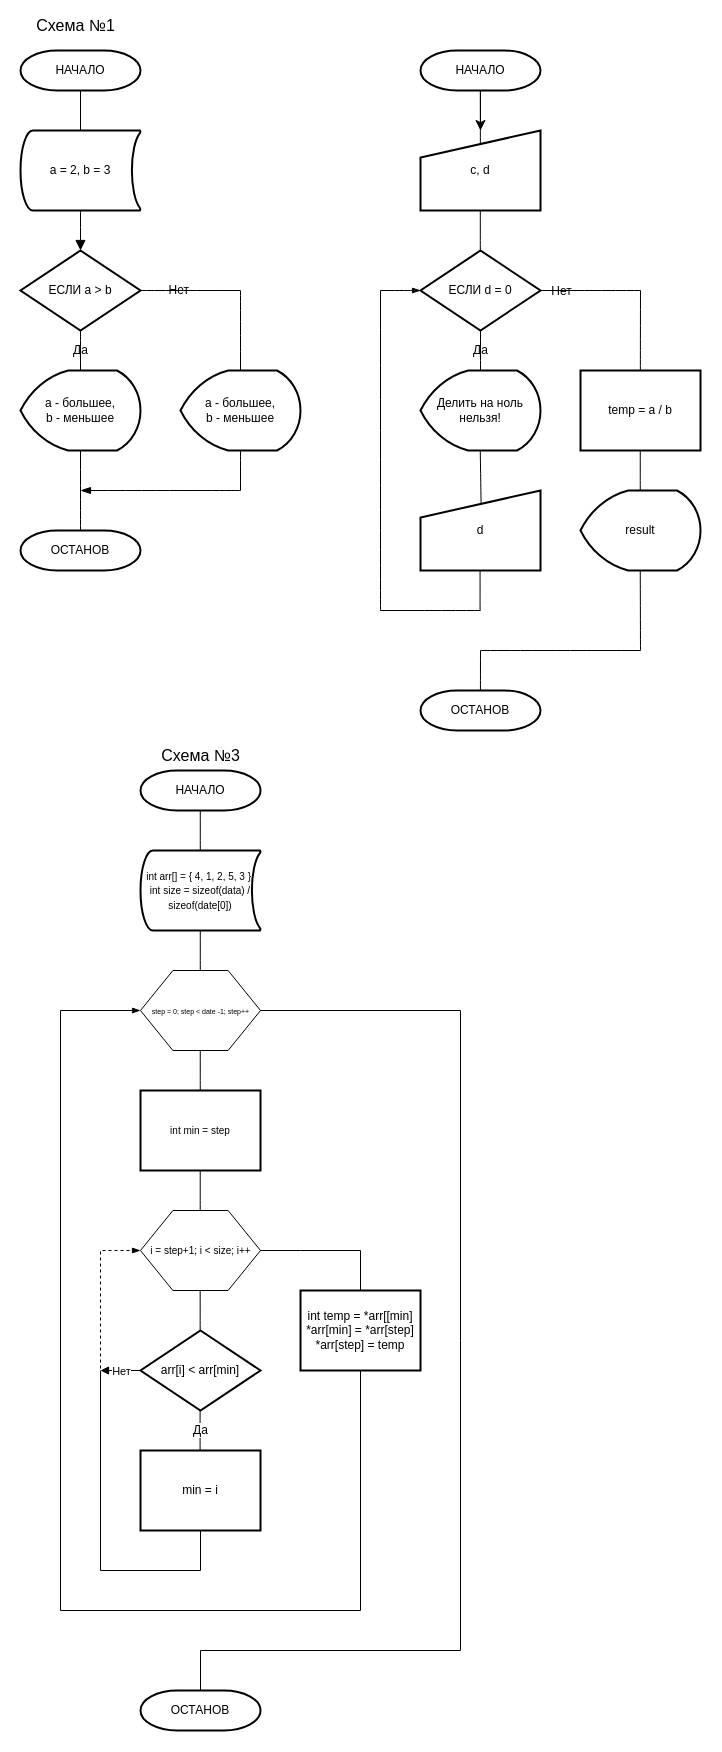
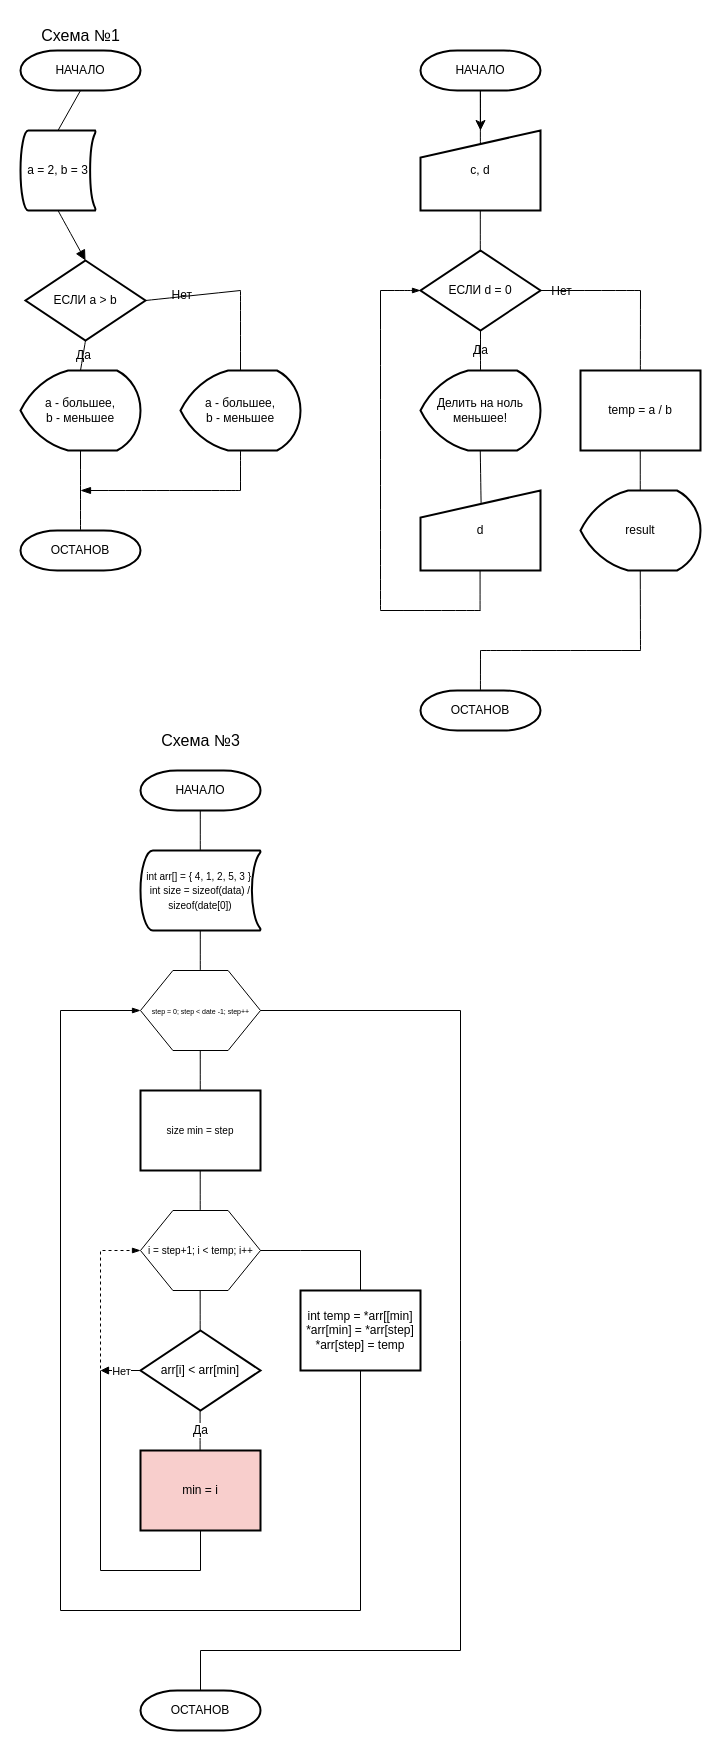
- <mxCell id="32" value="Схема №1" style="text;html=1;align=center;verticalAlign=middle;resizable=0;points=[];autosize=1;strokeColor=none;fillColor=none;fontSize=16;labelBackgroundColor=none;" vertex="1" parent="1"><mxGeometry x="25" y="10" width="100" height="30" as="geometry" /></mxCell>
+ <mxCell id="32" value="Схема №1" style="text;html=1;align=center;verticalAlign=middle;resizable=0;points=[];autosize=1;strokeColor=none;fillColor=none;fontSize=16;labelBackgroundColor=none;" vertex="1" parent="1"><mxGeometry x="30" y="20" width="100" height="30" as="geometry" /></mxCell>
- <mxCell id="31" value="a = 2, b = 3" style="strokeWidth=2;html=1;shape=mxgraph.flowchart.stored_data;whiteSpace=wrap;labelBackgroundColor=none;" vertex="1" parent="1"><mxGeometry x="20" y="130" width="120" height="80" as="geometry" /></mxCell>
+ <mxCell id="31" value="a = 2, b = 3" style="strokeWidth=2;html=1;shape=mxgraph.flowchart.stored_data;whiteSpace=wrap;labelBackgroundColor=none;" vertex="1" parent="1"><mxGeometry x="20" y="130" width="75" height="80" as="geometry" /></mxCell>
- <mxCell id="3" value="ЕСЛИ a &amp;gt; b" style="strokeWidth=2;html=1;shape=mxgraph.flowchart.decision;whiteSpace=wrap;labelBackgroundColor=none;" vertex="1" parent="1"><mxGeometry x="20" y="250" width="120" height="80" as="geometry" /></mxCell>
+ <mxCell id="3" value="ЕСЛИ a &amp;gt; b" style="strokeWidth=2;html=1;shape=mxgraph.flowchart.decision;whiteSpace=wrap;labelBackgroundColor=none;" vertex="1" parent="1"><mxGeometry x="25" y="260" width="120" height="80" as="geometry" /></mxCell>
- <mxCell id="19" value="Делить на ноль нельзя!" style="strokeWidth=2;html=1;shape=mxgraph.flowchart.display;whiteSpace=wrap;labelBackgroundColor=none;" vertex="1" parent="1"><mxGeometry x="420" y="370" width="120" height="80" as="geometry" /></mxCell>
+ <mxCell id="19" value="Делить на ноль меньшее!" style="strokeWidth=2;html=1;shape=mxgraph.flowchart.display;whiteSpace=wrap;labelBackgroundColor=none;" vertex="1" parent="1"><mxGeometry x="420" y="370" width="120" height="80" as="geometry" /></mxCell>
- <mxCell id="33" value="Схема №3" style="text;html=1;align=center;verticalAlign=middle;resizable=0;points=[];autosize=1;strokeColor=none;fillColor=none;fontSize=16;labelBackgroundColor=none;" vertex="1" parent="1"><mxGeometry x="150" y="740" width="100" height="30" as="geometry" /></mxCell>
+ <mxCell id="33" value="Схема №3" style="text;html=1;align=center;verticalAlign=middle;resizable=0;points=[];autosize=1;strokeColor=none;fillColor=none;fontSize=16;labelBackgroundColor=none;" vertex="1" parent="1"><mxGeometry x="150" y="725" width="100" height="30" as="geometry" /></mxCell>
- <mxCell id="61" value="&lt;span style=&quot;font-size: 10px;&quot;&gt;int min = step&lt;/span&gt;" style="rounded=1;whiteSpace=wrap;html=1;absoluteArcSize=1;arcSize=0;strokeWidth=2;" vertex="1" parent="1"><mxGeometry x="140" y="1090" width="120" height="80" as="geometry" /></mxCell>
+ <mxCell id="61" value="&lt;span style=&quot;font-size: 10px;&quot;&gt;size min = step&lt;/span&gt;" style="rounded=1;whiteSpace=wrap;html=1;absoluteArcSize=1;arcSize=0;strokeWidth=2;" vertex="1" parent="1"><mxGeometry x="140" y="1090" width="120" height="80" as="geometry" /></mxCell>
- <mxCell id="49" value="&lt;font style=&quot;font-size: 10px;&quot;&gt;i = step+1; i &amp;lt; size; i++&lt;/font&gt;" style="verticalLabelPosition=middle;verticalAlign=middle;html=1;shape=hexagon;perimeter=hexagonPerimeter2;arcSize=6;size=0.27;labelPosition=center;align=center;" vertex="1" parent="1"><mxGeometry x="140" y="1210" width="120" height="80" as="geometry" /></mxCell>
+ <mxCell id="49" value="&lt;font style=&quot;font-size: 10px;&quot;&gt;i = step+1; i &amp;lt; temp; i++&lt;/font&gt;" style="verticalLabelPosition=middle;verticalAlign=middle;html=1;shape=hexagon;perimeter=hexagonPerimeter2;arcSize=6;size=0.27;labelPosition=center;align=center;" vertex="1" parent="1"><mxGeometry x="140" y="1210" width="120" height="80" as="geometry" /></mxCell>
- <mxCell id="51" value="min = i" style="rounded=1;whiteSpace=wrap;html=1;absoluteArcSize=1;arcSize=0;strokeWidth=2;" vertex="1" parent="1"><mxGeometry x="140" y="1450" width="120" height="80" as="geometry" /></mxCell>
+ <mxCell id="51" value="min = i" style="rounded=1;whiteSpace=wrap;html=1;absoluteArcSize=1;arcSize=0;strokeWidth=2;fillColor=#f8cecc;" vertex="1" parent="1"><mxGeometry x="140" y="1450" width="120" height="80" as="geometry" /></mxCell>
